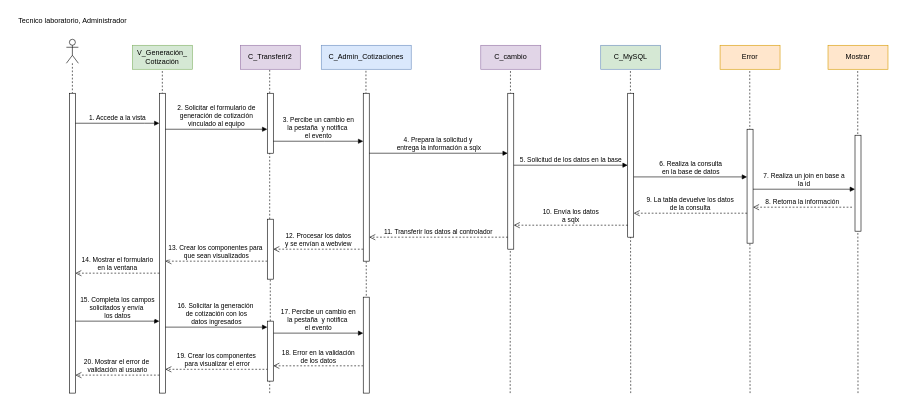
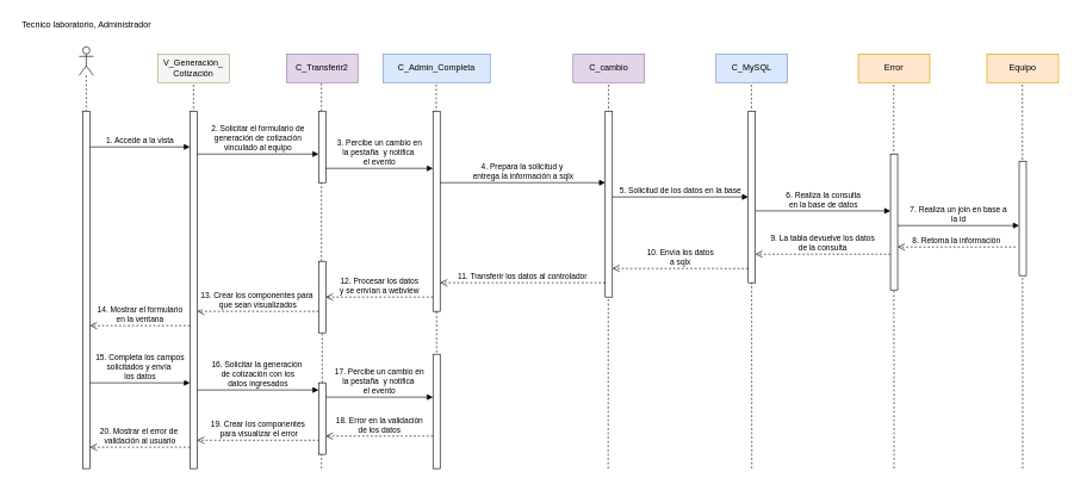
- <mxCell id="38" value="&lt;div&gt;V_Generación_&lt;/div&gt;&lt;div&gt;Cotización&lt;/div&gt;" style="rounded=0;whiteSpace=wrap;html=1;fillColor=#d5e8d4;strokeColor=#82b366;" vertex="1" parent="1"><mxGeometry x="220" y="75" width="100" height="40" as="geometry" /></mxCell>
+ <mxCell id="38" value="&lt;div&gt;V_Generación_&lt;/div&gt;&lt;div&gt;Cotización&lt;/div&gt;" style="rounded=0;whiteSpace=wrap;html=1;fillColor=#f5f5f5;strokeColor=#82b366;" vertex="1" parent="1"><mxGeometry x="220" y="75" width="100" height="40" as="geometry" /></mxCell>
- <mxCell id="40" value="C_Admin_Cotizaciones" style="rounded=0;whiteSpace=wrap;html=1;fillColor=#dae8fc;strokeColor=#6c8ebf;" vertex="1" parent="1"><mxGeometry x="535" y="75" width="150" height="40" as="geometry" /></mxCell>
+ <mxCell id="40" value="C_Admin_Completa" style="rounded=0;whiteSpace=wrap;html=1;fillColor=#dae8fc;strokeColor=#6c8ebf;" vertex="1" parent="1"><mxGeometry x="535" y="75" width="150" height="40" as="geometry" /></mxCell>
- <mxCell id="42" value="C_MySQL" style="rounded=0;whiteSpace=wrap;html=1;fillColor=#d5e8d4;strokeColor=#6c8ebf;" vertex="1" parent="1"><mxGeometry x="1001" y="75" width="100" height="40" as="geometry" /></mxCell>
+ <mxCell id="42" value="C_MySQL" style="rounded=0;whiteSpace=wrap;html=1;fillColor=#dae8fc;strokeColor=#6c8ebf;" vertex="1" parent="1"><mxGeometry x="1001" y="75" width="100" height="40" as="geometry" /></mxCell>
- <mxCell id="50" value="Mostrar" style="rounded=0;whiteSpace=wrap;html=1;fillColor=#ffe6cc;strokeColor=#d79b00;" vertex="1" parent="1"><mxGeometry x="1380" y="75" width="100" height="40" as="geometry" /></mxCell>
+ <mxCell id="50" value="Equipo" style="rounded=0;whiteSpace=wrap;html=1;fillColor=#ffe6cc;strokeColor=#d79b00;" vertex="1" parent="1"><mxGeometry x="1380" y="75" width="100" height="40" as="geometry" /></mxCell>
